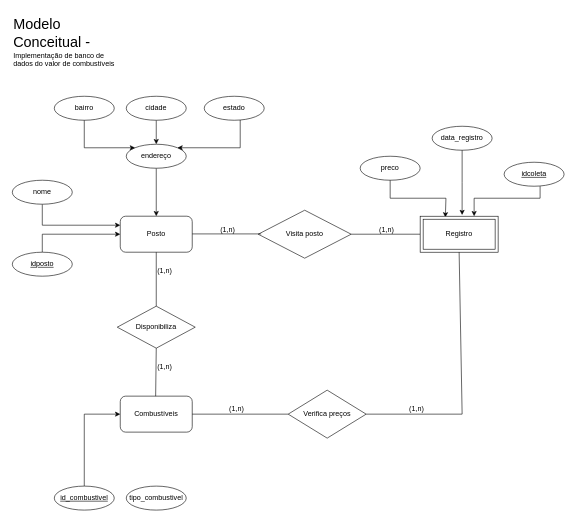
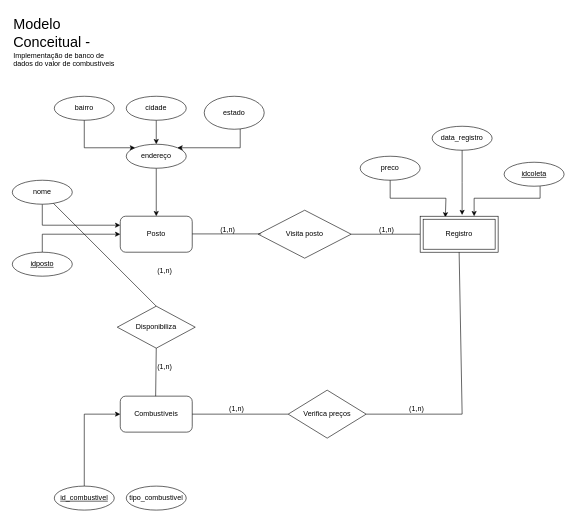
- <mxCell id="11" value="estado" style="ellipse;whiteSpace=wrap;html=1;align=center;" parent="1" vertex="1"><mxGeometry x="340" y="160" width="100" height="40" as="geometry" /></mxCell>
+ <mxCell id="11" value="estado" style="ellipse;whiteSpace=wrap;html=1;align=center;" parent="1" vertex="1"><mxGeometry x="340" y="160" width="100" height="55" as="geometry" /></mxCell>
- <mxCell id="31" value="" style="endArrow=none;html=1;rounded=0;entryX=0.5;entryY=1;entryDx=0;entryDy=0;exitX=0.5;exitY=0;exitDx=0;exitDy=0;" parent="1" source="18" target="2" edge="1"><mxGeometry relative="1" as="geometry"><mxPoint x="225" y="470" as="sourcePoint" /><mxPoint x="340" y="470" as="targetPoint" /></mxGeometry></mxCell>
+ <mxCell id="31" value="" style="endArrow=none;html=1;rounded=0;exitX=0.5;exitY=0;exitDx=0;exitDy=0;" parent="1" source="18" target="14" edge="1"><mxGeometry relative="1" as="geometry"><mxPoint x="225" y="470" as="sourcePoint" /><mxPoint x="340" y="470" as="targetPoint" /></mxGeometry></mxCell>
